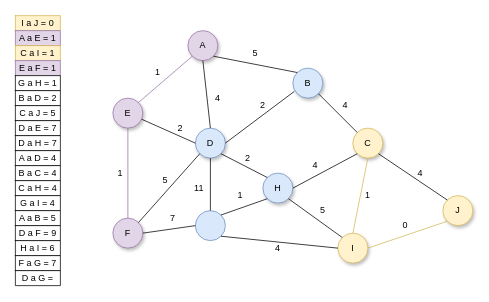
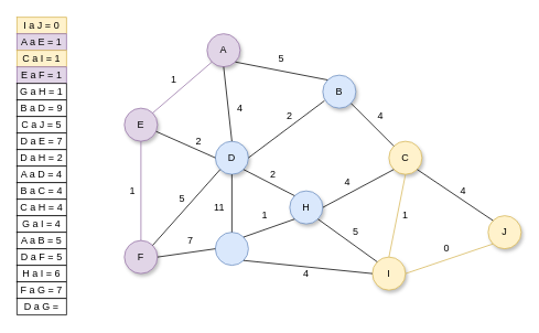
- <mxCell id="74" value="B a D = 2" style="shape=partialRectangle;html=1;whiteSpace=wrap;connectable=0;overflow=hidden;fillColor=none;top=0;left=0;bottom=0;right=0;" vertex="1" parent="73"><mxGeometry width="60" height="20" as="geometry" /></mxCell>
+ <mxCell id="74" value="B a D = 9" style="shape=partialRectangle;html=1;whiteSpace=wrap;connectable=0;overflow=hidden;fillColor=none;top=0;left=0;bottom=0;right=0;" vertex="1" parent="73"><mxGeometry width="60" height="20" as="geometry" /></mxCell>
- <mxCell id="83" value="D a H = 7" style="shape=partialRectangle;html=1;whiteSpace=wrap;connectable=0;overflow=hidden;fillColor=none;top=0;left=0;bottom=0;right=0;" vertex="1" parent="82"><mxGeometry width="60" height="20" as="geometry" /></mxCell>
+ <mxCell id="83" value="D a H = 2" style="shape=partialRectangle;html=1;whiteSpace=wrap;connectable=0;overflow=hidden;fillColor=none;top=0;left=0;bottom=0;right=0;" vertex="1" parent="82"><mxGeometry width="60" height="20" as="geometry" /></mxCell>
- <mxCell id="101" value="D a F = 9" style="shape=partialRectangle;html=1;whiteSpace=wrap;connectable=0;overflow=hidden;fillColor=none;top=0;left=0;bottom=0;right=0;" vertex="1" parent="100"><mxGeometry width="60" height="20" as="geometry" /></mxCell>
+ <mxCell id="101" value="D a F = 5" style="shape=partialRectangle;html=1;whiteSpace=wrap;connectable=0;overflow=hidden;fillColor=none;top=0;left=0;bottom=0;right=0;" vertex="1" parent="100"><mxGeometry width="60" height="20" as="geometry" /></mxCell>
